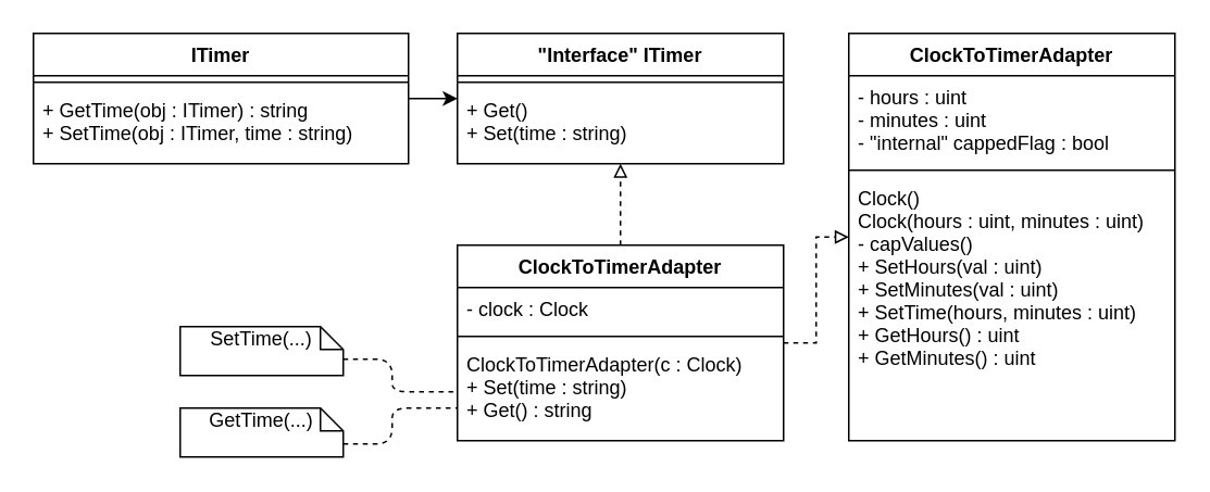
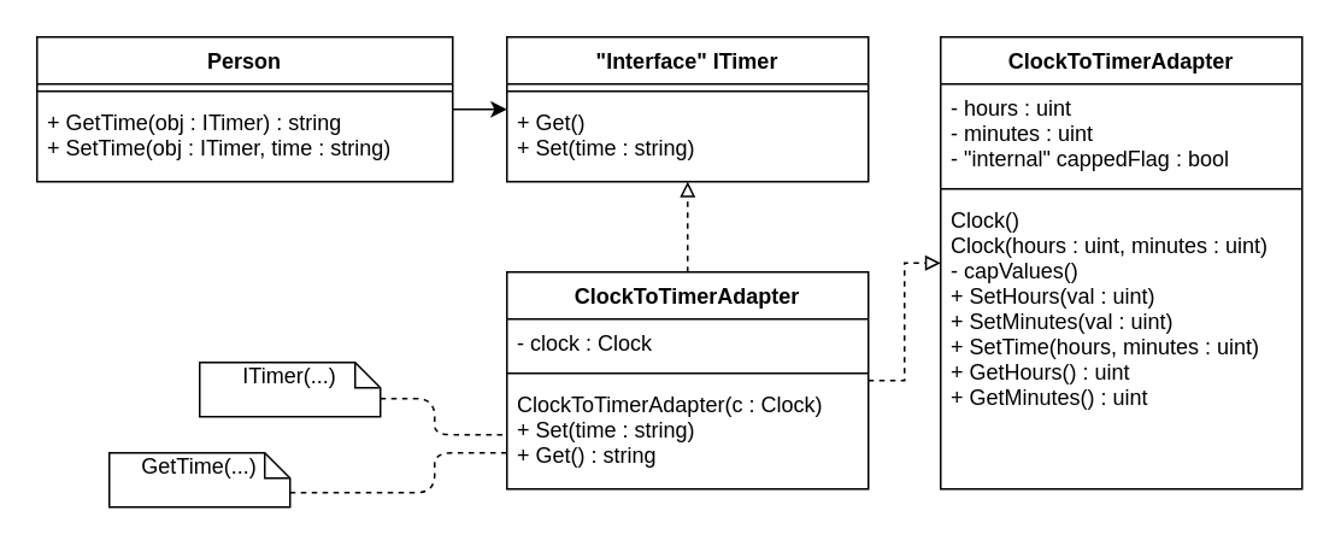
- <mxCell id="3" value="ITimer" style="swimlane;fontStyle=1;align=center;verticalAlign=top;childLayout=stackLayout;horizontal=1;startSize=26;horizontalStack=0;resizeParent=1;resizeParentMax=0;resizeLast=0;collapsible=1;marginBottom=0;" vertex="1" parent="1"><mxGeometry x="20" y="20" width="230" height="80" as="geometry" /></mxCell>
+ <mxCell id="3" value="Person" style="swimlane;fontStyle=1;align=center;verticalAlign=top;childLayout=stackLayout;horizontal=1;startSize=26;horizontalStack=0;resizeParent=1;resizeParentMax=0;resizeLast=0;collapsible=1;marginBottom=0;" vertex="1" parent="1"><mxGeometry x="20" y="20" width="230" height="80" as="geometry" /></mxCell>
- <mxCell id="19" value="&lt;div align=&quot;center&quot;&gt;SetTime(...)&lt;/div&gt;" style="shape=note;whiteSpace=wrap;html=1;size=14;verticalAlign=top;align=center;spacingTop=-6;" vertex="1" parent="1"><mxGeometry x="110" y="200" width="100" height="30" as="geometry" /></mxCell>
+ <mxCell id="19" value="&lt;div align=&quot;center&quot;&gt;ITimer(...)&lt;/div&gt;" style="shape=note;whiteSpace=wrap;html=1;size=14;verticalAlign=top;align=center;spacingTop=-6;" vertex="1" parent="1"><mxGeometry x="110" y="200" width="100" height="30" as="geometry" /></mxCell>
- <mxCell id="22" value="&lt;div align=&quot;center&quot;&gt;GetTime(...)&lt;/div&gt;" style="shape=note;whiteSpace=wrap;html=1;size=14;verticalAlign=top;align=center;spacingTop=-6;" vertex="1" parent="1"><mxGeometry x="110" y="250" width="100" height="30" as="geometry" /></mxCell>
+ <mxCell id="22" value="&lt;div align=&quot;center&quot;&gt;GetTime(...)&lt;/div&gt;" style="shape=note;whiteSpace=wrap;html=1;size=14;verticalAlign=top;align=center;spacingTop=-6;" vertex="1" parent="1"><mxGeometry x="60" y="250" width="100" height="30" as="geometry" /></mxCell>
